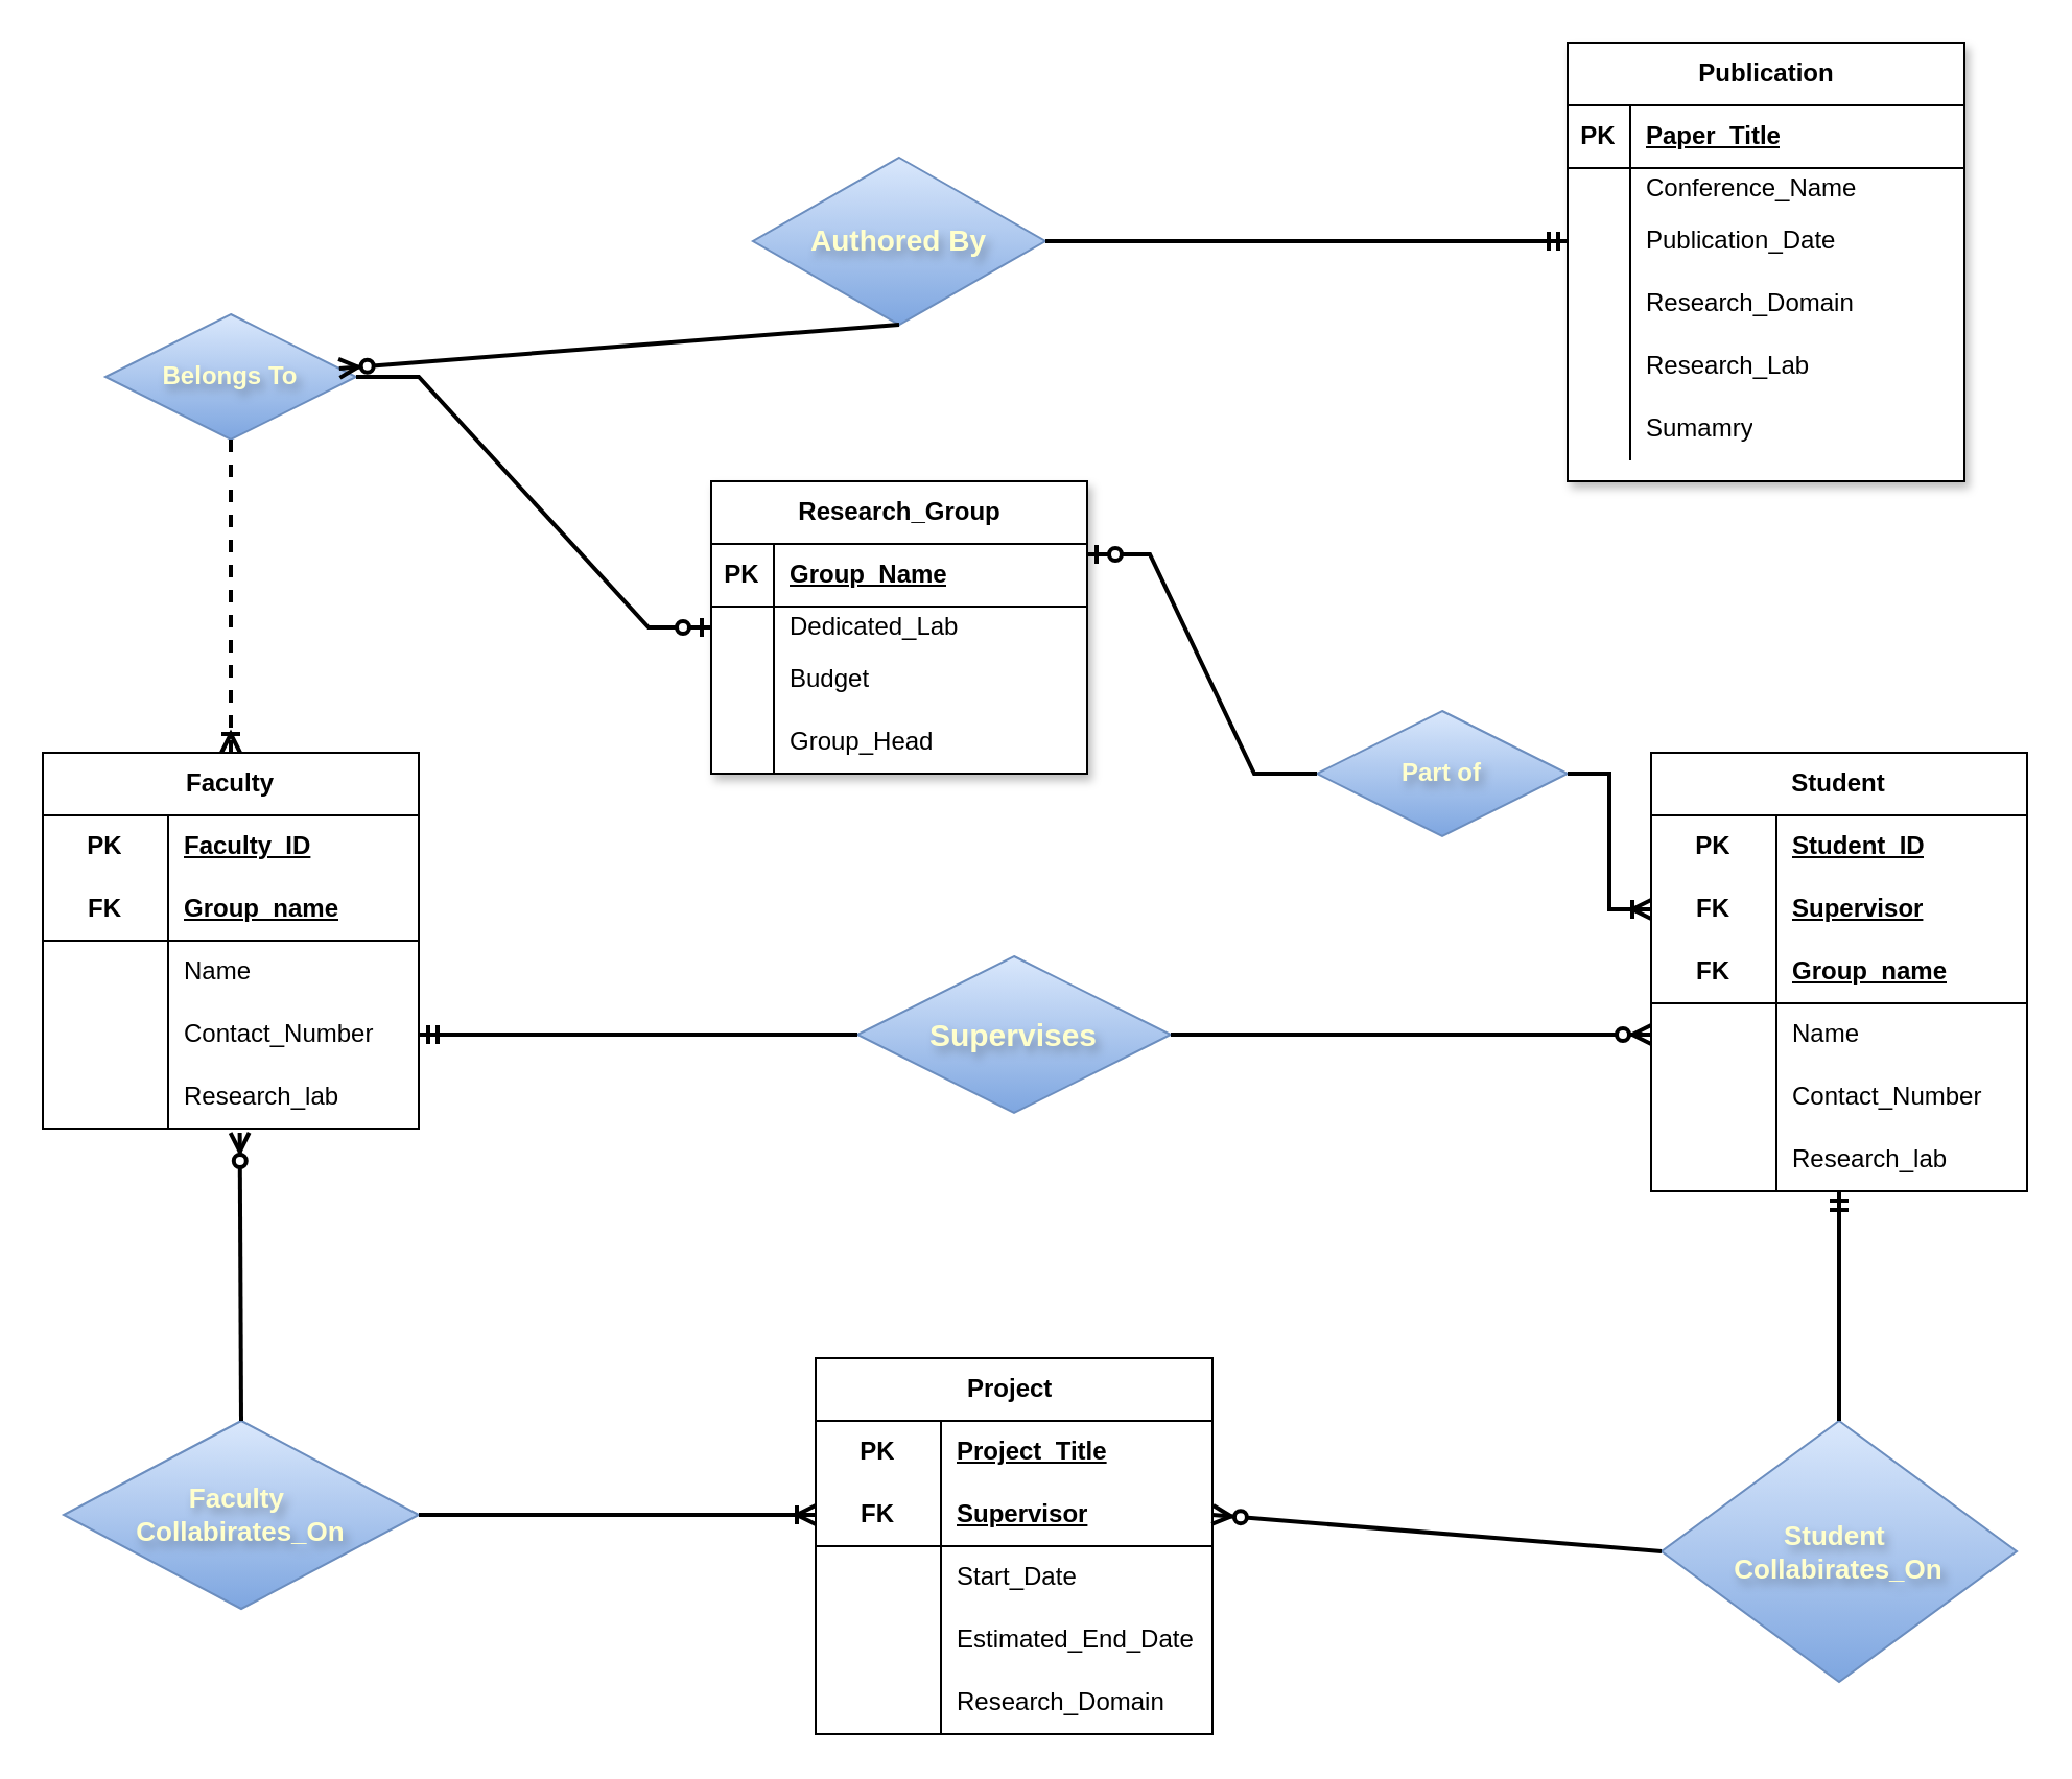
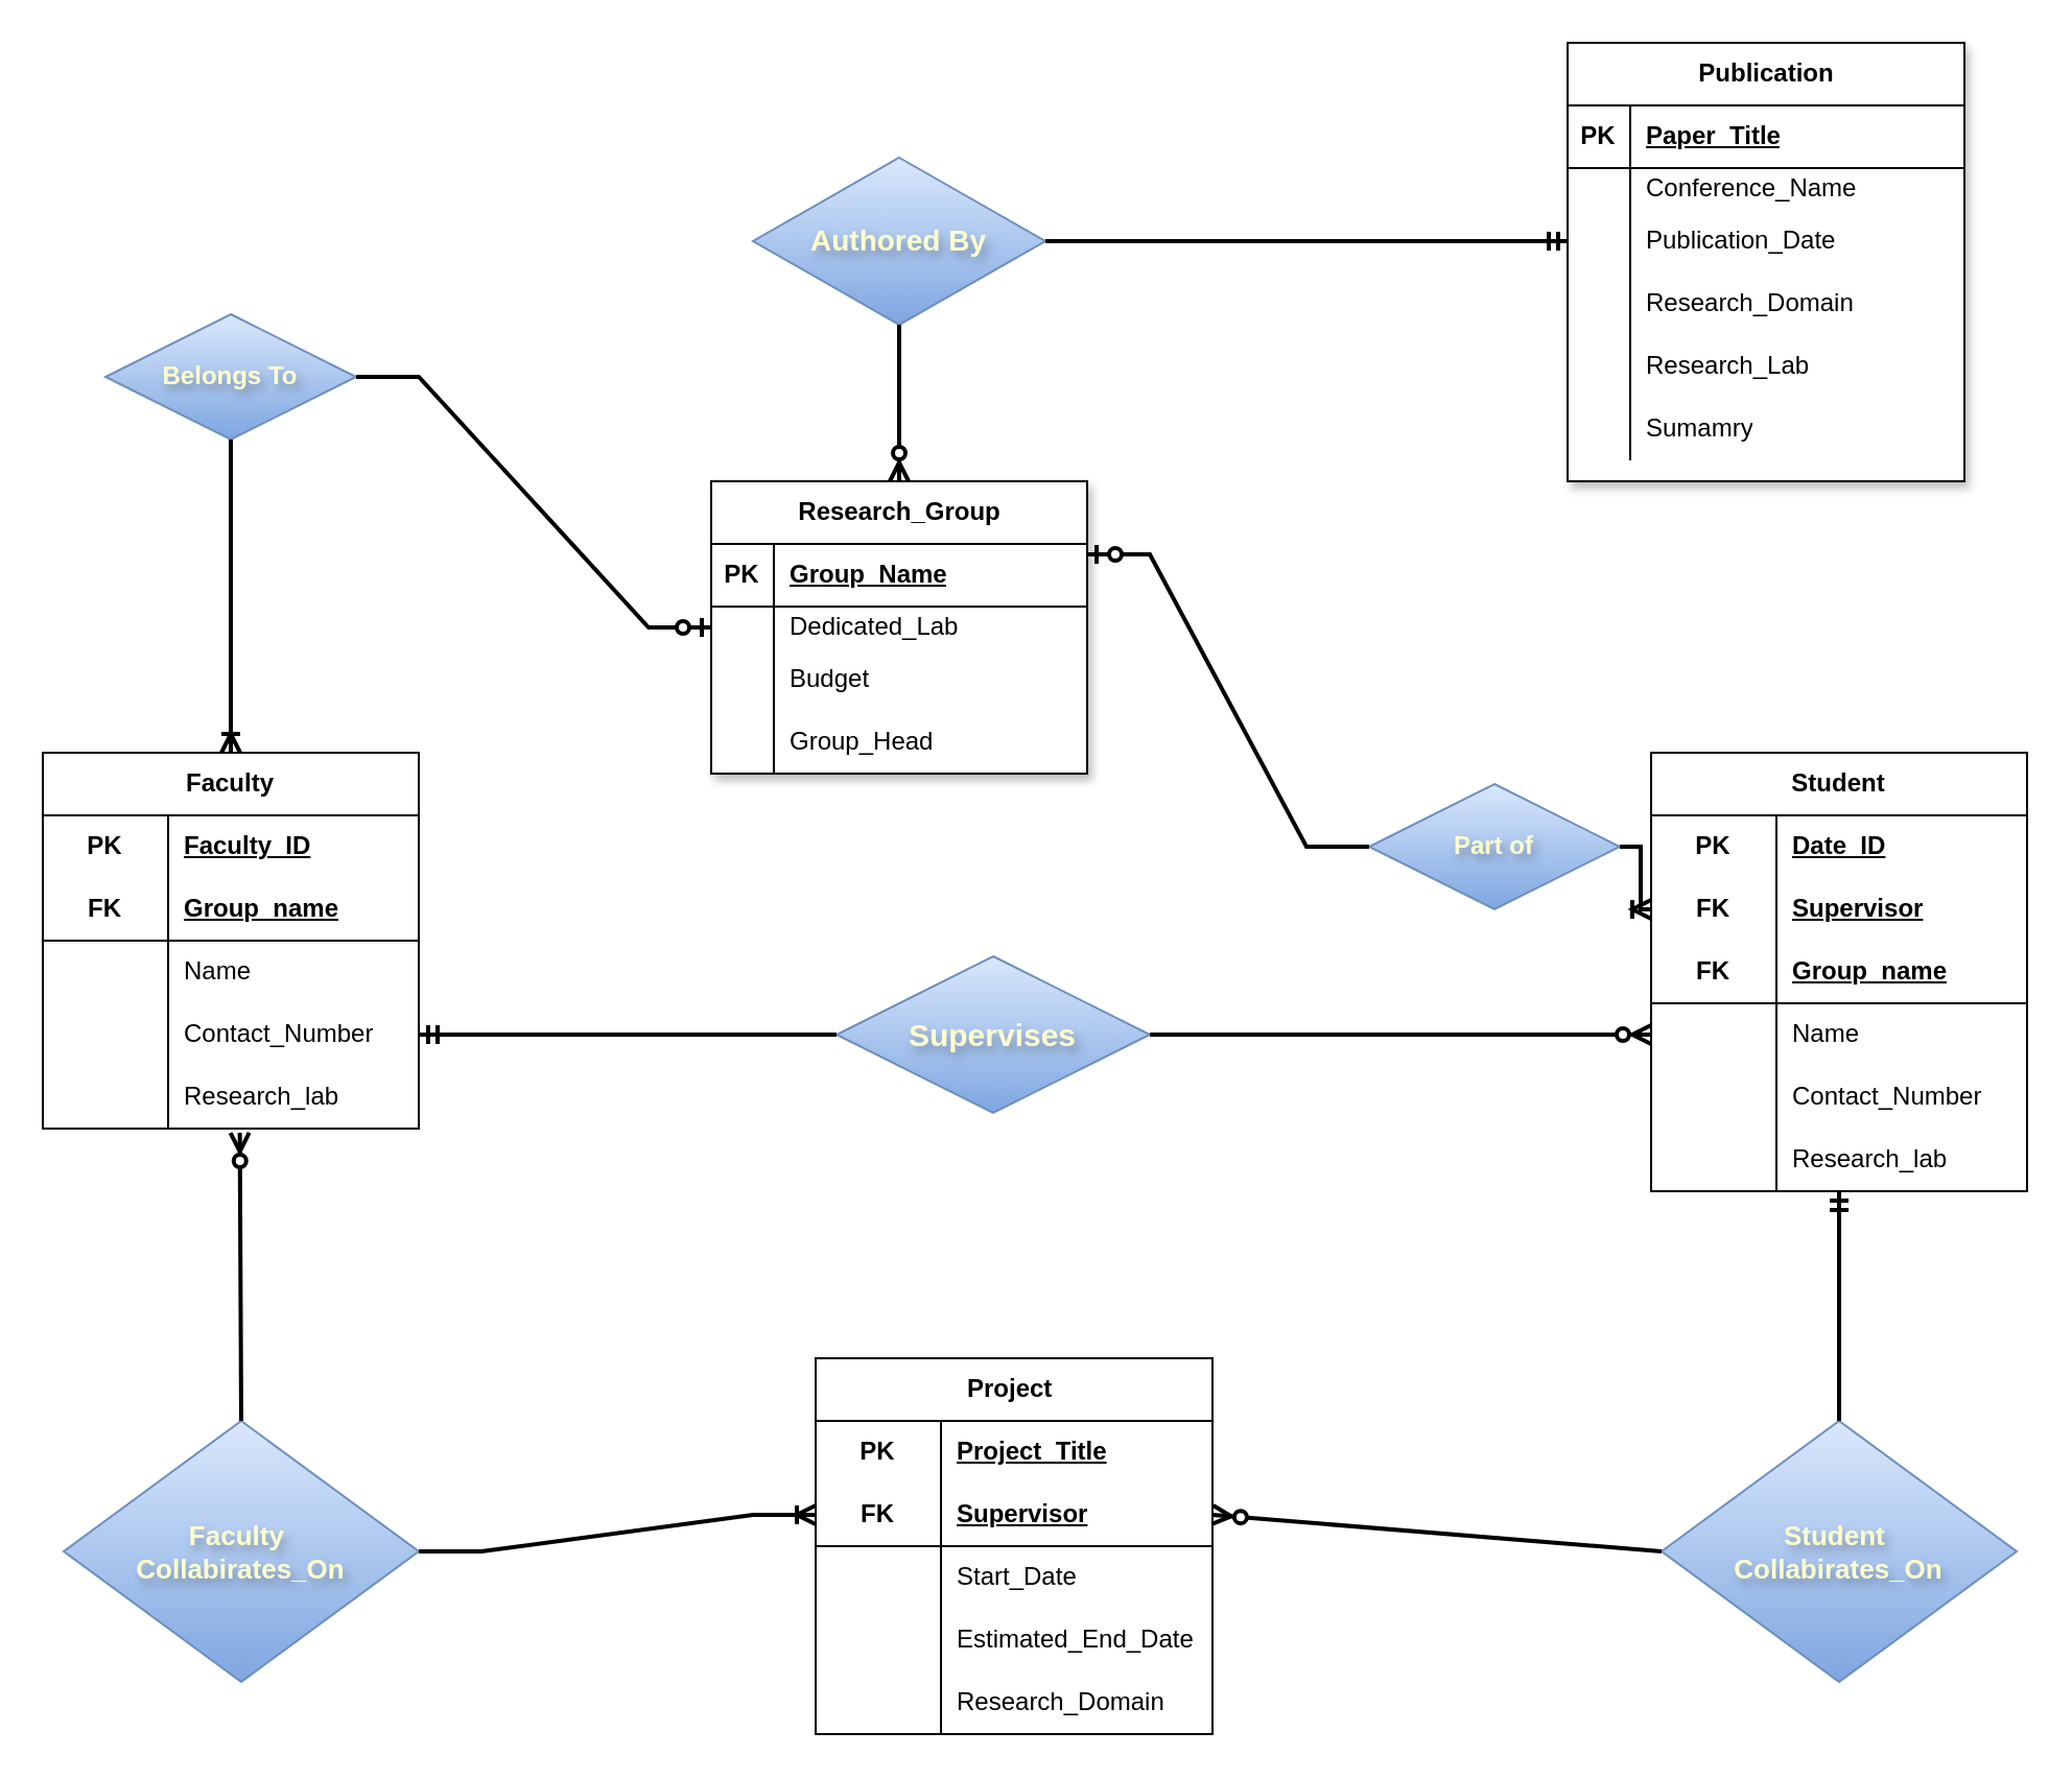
- <mxCell id="101" value="" style="fontSize=12;html=1;endArrow=ERzeroToMany;endFill=1;rounded=0;exitX=0.5;exitY=1;exitDx=0;exitDy=0;strokeWidth=2;" edge="1" parent="1" source="86" target="85"><mxGeometry width="100" height="100" relative="1" as="geometry"><mxPoint x="460" y="300" as="sourcePoint" /><mxPoint x="560" y="200" as="targetPoint" /></mxGeometry></mxCell>
+ <mxCell id="101" value="" style="fontSize=12;html=1;endArrow=ERzeroToMany;endFill=1;rounded=0;entryX=0.5;entryY=0;entryDx=0;entryDy=0;exitX=0.5;exitY=1;exitDx=0;exitDy=0;strokeWidth=2;" edge="1" parent="1" source="86" target="2"><mxGeometry width="100" height="100" relative="1" as="geometry"><mxPoint x="460" y="300" as="sourcePoint" /><mxPoint x="560" y="200" as="targetPoint" /></mxGeometry></mxCell>
- <mxCell id="91" value="" style="fontSize=12;html=1;endArrow=ERoneToMany;rounded=0;exitX=0.5;exitY=1;exitDx=0;exitDy=0;entryX=0.5;entryY=0;entryDx=0;entryDy=0;strokeWidth=2;dashed=1;" edge="1" parent="1" source="85" target="34"><mxGeometry width="100" height="100" relative="1" as="geometry"><mxPoint x="320" y="880" as="sourcePoint" /><mxPoint x="-30" y="910" as="targetPoint" /></mxGeometry></mxCell>
+ <mxCell id="91" value="" style="fontSize=12;html=1;endArrow=ERoneToMany;rounded=0;exitX=0.5;exitY=1;exitDx=0;exitDy=0;entryX=0.5;entryY=0;entryDx=0;entryDy=0;strokeWidth=2;" edge="1" parent="1" source="85" target="34"><mxGeometry width="100" height="100" relative="1" as="geometry"><mxPoint x="320" y="880" as="sourcePoint" /><mxPoint x="-30" y="910" as="targetPoint" /></mxGeometry></mxCell>
- <mxCell id="87" value="&lt;b&gt;Part of&lt;/b&gt;" style="shape=rhombus;perimeter=rhombusPerimeter;whiteSpace=wrap;html=1;align=center;fillColor=#dae8fc;strokeColor=#6c8ebf;gradientColor=#7ea6e0;labelBackgroundColor=none;labelBorderColor=none;textShadow=1;spacingTop=0;fontColor=#FFFFCC;" vertex="1" parent="1"><mxGeometry x="630" y="340" width="120" height="60" as="geometry" /></mxCell>
+ <mxCell id="87" value="&lt;b&gt;Part of&lt;/b&gt;" style="shape=rhombus;perimeter=rhombusPerimeter;whiteSpace=wrap;html=1;align=center;fillColor=#dae8fc;strokeColor=#6c8ebf;gradientColor=#7ea6e0;labelBackgroundColor=none;labelBorderColor=none;textShadow=1;spacingTop=0;fontColor=#FFFFCC;" vertex="1" parent="1"><mxGeometry x="655" y="375" width="120" height="60" as="geometry" /></mxCell>
- <mxCell id="69" value="Student_ID" style="shape=partialRectangle;connectable=0;fillColor=none;top=0;left=0;bottom=0;right=0;align=left;spacingLeft=6;fontStyle=5;overflow=hidden;html=1;whiteSpace=wrap;swimlaneFillColor=default;" vertex="1" parent="67"><mxGeometry x="60" width="120" height="30" as="geometry"><mxRectangle width="120" height="30" as="alternateBounds" /></mxGeometry></mxCell>
+ <mxCell id="69" value="Date_ID" style="shape=partialRectangle;connectable=0;fillColor=none;top=0;left=0;bottom=0;right=0;align=left;spacingLeft=6;fontStyle=5;overflow=hidden;html=1;whiteSpace=wrap;swimlaneFillColor=default;" vertex="1" parent="67"><mxGeometry x="60" width="120" height="30" as="geometry"><mxRectangle width="120" height="30" as="alternateBounds" /></mxGeometry></mxCell>
- <mxCell id="88" value="&lt;b&gt;&lt;font style=&quot;font-size: 15px;&quot;&gt;Supervises&lt;/font&gt;&lt;/b&gt;" style="shape=rhombus;perimeter=rhombusPerimeter;whiteSpace=wrap;html=1;align=center;fillColor=#dae8fc;strokeColor=#6c8ebf;gradientColor=#7ea6e0;labelBackgroundColor=none;labelBorderColor=none;textShadow=1;spacingTop=0;fontColor=#FFFFCC;" vertex="1" parent="1"><mxGeometry x="410" y="457.5" width="150" height="75" as="geometry" /></mxCell>
+ <mxCell id="88" value="&lt;b&gt;&lt;font style=&quot;font-size: 15px;&quot;&gt;Supervises&lt;/font&gt;&lt;/b&gt;" style="shape=rhombus;perimeter=rhombusPerimeter;whiteSpace=wrap;html=1;align=center;fillColor=#dae8fc;strokeColor=#6c8ebf;gradientColor=#7ea6e0;labelBackgroundColor=none;labelBorderColor=none;textShadow=1;spacingTop=0;fontColor=#FFFFCC;" vertex="1" parent="1"><mxGeometry x="400" y="457.5" width="150" height="75" as="geometry" /></mxCell>
- <mxCell id="89" value="&lt;b style=&quot;font-size: 13px;&quot;&gt;&lt;font style=&quot;font-size: 13px;&quot;&gt;Faculty&amp;nbsp;&lt;/font&gt;&lt;/b&gt;&lt;div style=&quot;font-size: 13px;&quot;&gt;&lt;b style=&quot;&quot;&gt;&lt;font style=&quot;font-size: 13px;&quot;&gt;Collabirates_On&lt;/font&gt;&lt;/b&gt;&lt;/div&gt;" style="shape=rhombus;perimeter=rhombusPerimeter;whiteSpace=wrap;html=1;align=center;fillColor=#dae8fc;strokeColor=#6c8ebf;gradientColor=#7ea6e0;labelBackgroundColor=none;labelBorderColor=none;textShadow=1;spacingTop=0;fontColor=#FFFFCC;" vertex="1" parent="1"><mxGeometry x="30" y="680" width="170" height="90" as="geometry" /></mxCell>
+ <mxCell id="89" value="&lt;b style=&quot;font-size: 13px;&quot;&gt;&lt;font style=&quot;font-size: 13px;&quot;&gt;Faculty&amp;nbsp;&lt;/font&gt;&lt;/b&gt;&lt;div style=&quot;font-size: 13px;&quot;&gt;&lt;b style=&quot;&quot;&gt;&lt;font style=&quot;font-size: 13px;&quot;&gt;Collabirates_On&lt;/font&gt;&lt;/b&gt;&lt;/div&gt;" style="shape=rhombus;perimeter=rhombusPerimeter;whiteSpace=wrap;html=1;align=center;fillColor=#dae8fc;strokeColor=#6c8ebf;gradientColor=#7ea6e0;labelBackgroundColor=none;labelBorderColor=none;textShadow=1;spacingTop=0;fontColor=#FFFFCC;" vertex="1" parent="1"><mxGeometry x="30" y="680" width="170" height="125" as="geometry" /></mxCell>
